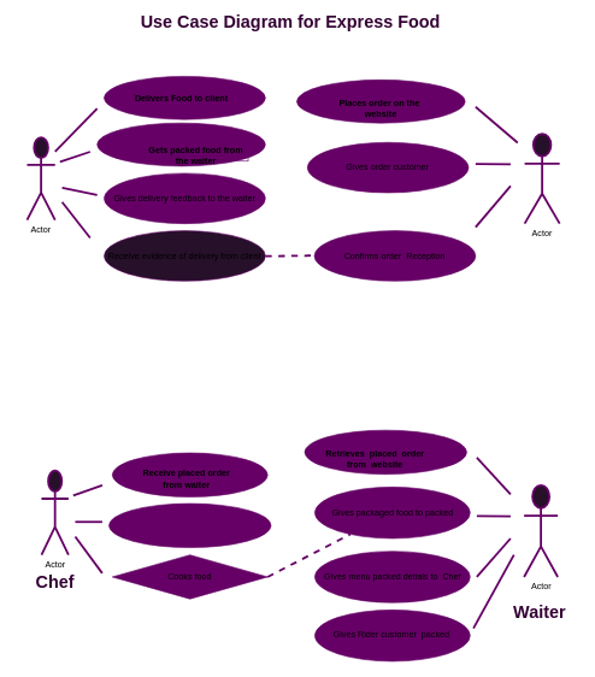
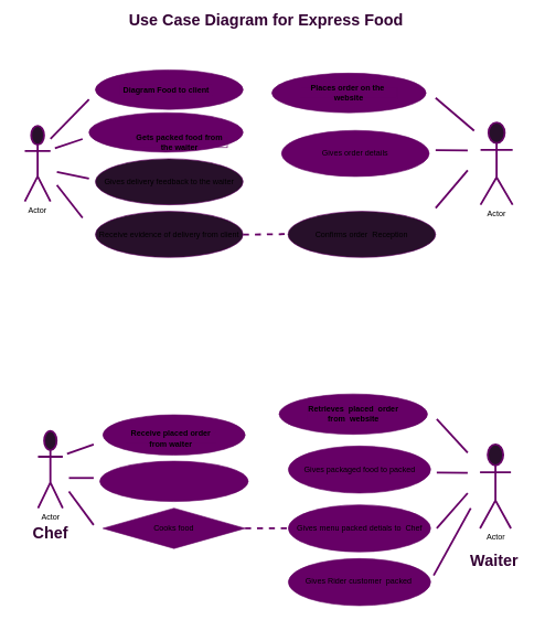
- <mxCell id="29" value="&lt;h3&gt;&lt;font style=&quot;font-size: 12px&quot;&gt;Delivers Food to client&lt;/font&gt;&lt;/h3&gt;" style="text;html=1;strokeColor=#660066;fillColor=none;align=center;verticalAlign=middle;whiteSpace=wrap;rounded=0;" parent="1" vertex="1"><mxGeometry x="180.714" y="126.884" width="139.608" height="15.916" as="geometry" /></mxCell>
+ <mxCell id="29" value="&lt;h3&gt;&lt;font style=&quot;font-size: 12px&quot;&gt;Diagram Food to client&lt;/font&gt;&lt;/h3&gt;" style="text;html=1;strokeColor=#660066;fillColor=none;align=center;verticalAlign=middle;whiteSpace=wrap;rounded=0;" parent="1" vertex="1"><mxGeometry x="180.714" y="126.884" width="139.608" height="15.916" as="geometry" /></mxCell>
- <mxCell id="39" value="&lt;h5&gt;&lt;span style=&quot;font-size: 12px&quot;&gt;Places order on the&amp;nbsp; website&lt;/span&gt;&lt;/h5&gt;" style="text;html=1;strokeColor=#660066;fillColor=none;align=center;verticalAlign=middle;whiteSpace=wrap;rounded=0;" parent="1" vertex="1"><mxGeometry x="454.321" y="141.858" width="145.577" height="15.418" as="geometry" /></mxCell>
+ <mxCell id="39" value="&lt;h5&gt;&lt;span style=&quot;font-size: 12px&quot;&gt;Places order on the&amp;nbsp; website&lt;/span&gt;&lt;/h5&gt;" style="text;html=1;strokeColor=#660066;fillColor=none;align=center;verticalAlign=middle;whiteSpace=wrap;rounded=0;" parent="1" vertex="1"><mxGeometry x="454.321" y="131.858" width="145.577" height="15.418" as="geometry" /></mxCell>
- <mxCell id="37" value="Gives order customer" style="ellipse;whiteSpace=wrap;html=1;fillColor=#660066;strokeColor=#660066;" parent="1" vertex="1"><mxGeometry x="425.205" y="196.516" width="223.218" height="69.632" as="geometry" /></mxCell>
+ <mxCell id="37" value="Gives order details" style="ellipse;whiteSpace=wrap;html=1;fillColor=#660066;strokeColor=#660066;" parent="1" vertex="1"><mxGeometry x="425.205" y="196.516" width="223.218" height="69.632" as="geometry" /></mxCell>
- <mxCell id="27" value="Gives delivery feedback to the waiter" style="ellipse;whiteSpace=wrap;html=1;fillColor=#660066;strokeColor=#660066;" parent="1" vertex="1"><mxGeometry x="143.756" y="239.289" width="223.218" height="69.632" as="geometry" /></mxCell>
+ <mxCell id="27" value="Gives delivery feedback to the waiter" style="ellipse;whiteSpace=wrap;html=1;fillColor=#27102a;strokeColor=#660066;" parent="1" vertex="1"><mxGeometry x="143.756" y="239.289" width="223.218" height="69.632" as="geometry" /></mxCell>
- <mxCell id="38" value="Confirms order&amp;nbsp; Reception" style="ellipse;whiteSpace=wrap;html=1;fillColor=#660066;strokeColor=#660066;" parent="1" vertex="1"><mxGeometry x="434.91" y="318.868" width="223.218" height="69.632" as="geometry" /></mxCell>
+ <mxCell id="38" value="Confirms order&amp;nbsp; Reception" style="ellipse;whiteSpace=wrap;html=1;fillColor=#27102a;strokeColor=#660066;" parent="1" vertex="1"><mxGeometry x="434.91" y="318.868" width="223.218" height="69.632" as="geometry" /></mxCell>
- <mxCell id="15" value="&lt;h5&gt;&lt;span style=&quot;font-size: 12px&quot;&gt;Retrieves&amp;nbsp; placed&amp;nbsp; order from&amp;nbsp; website&lt;/span&gt;&lt;/h5&gt;" style="text;html=1;strokeColor=#660066;fillColor=none;align=center;verticalAlign=middle;whiteSpace=wrap;rounded=0;" parent="1" vertex="1"><mxGeometry x="448.569" y="627.349" width="140.196" height="15.746" as="geometry" /></mxCell>
+ <mxCell id="15" value="&lt;h5&gt;&lt;span style=&quot;font-size: 12px&quot;&gt;Retrieves&amp;nbsp; placed&amp;nbsp; order from&amp;nbsp; website&lt;/span&gt;&lt;/h5&gt;" style="text;html=1;strokeColor=#660066;fillColor=none;align=center;verticalAlign=middle;whiteSpace=wrap;rounded=0;" parent="1" vertex="1"><mxGeometry x="463.569" y="617.349" width="140.196" height="15.746" as="geometry" /></mxCell>
- <mxCell id="22" value="" style="endArrow=none;dashed=1;html=1;strokeColor=#660066;exitX=1;exitY=0.5;exitDx=0;exitDy=0;strokeWidth=3;" parent="1" source="6" target="14" edge="1"><mxGeometry width="50" height="50" relative="1" as="geometry"><mxPoint x="381.32" y="803.254" as="sourcePoint" /><mxPoint x="428.052" y="752.46" as="targetPoint" /></mxGeometry></mxCell>
+ <mxCell id="22" value="" style="endArrow=none;dashed=1;html=1;strokeColor=#660066;entryX=0;entryY=0.5;entryDx=0;entryDy=0;exitX=1;exitY=0.5;exitDx=0;exitDy=0;strokeWidth=3;" parent="1" source="6" target="13" edge="1"><mxGeometry width="50" height="50" relative="1" as="geometry"><mxPoint x="381.32" y="803.254" as="sourcePoint" /><mxPoint x="428.052" y="752.46" as="targetPoint" /></mxGeometry></mxCell>
